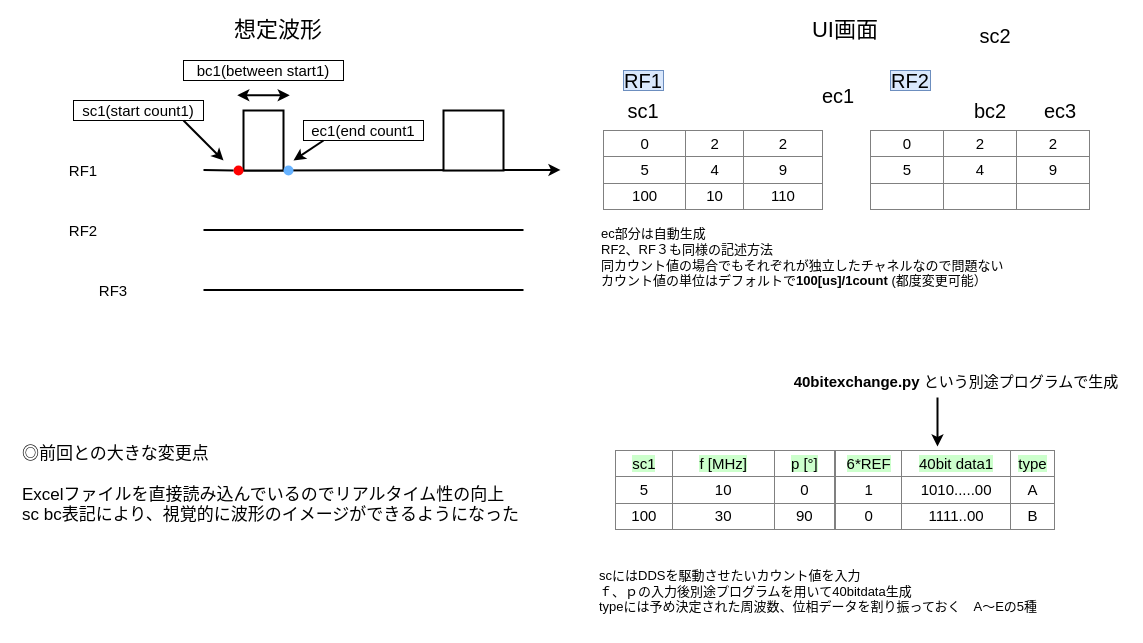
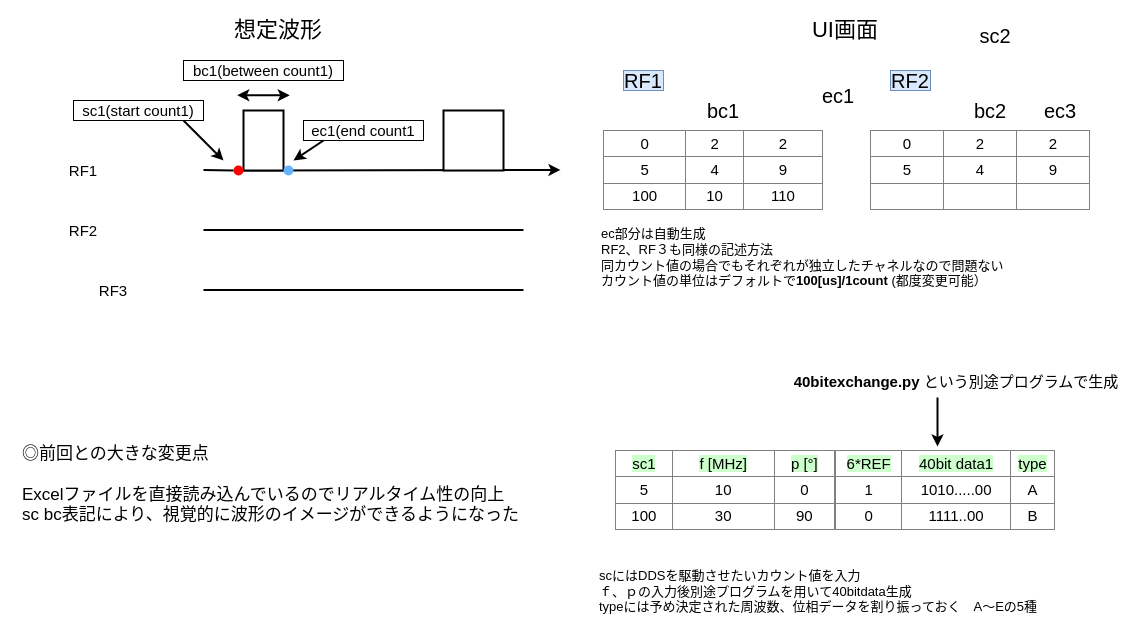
- <mxCell id="15" value="bc1(between start1)" style="text;html=1;strokeColor=#000000;fillColor=none;align=center;verticalAlign=middle;whiteSpace=wrap;rounded=0;fontSize=15;" parent="1" vertex="1"><mxGeometry x="183" y="60" width="160" height="20" as="geometry" /></mxCell>
+ <mxCell id="15" value="bc1(between count1)" style="text;html=1;strokeColor=#000000;fillColor=none;align=center;verticalAlign=middle;whiteSpace=wrap;rounded=0;fontSize=15;" parent="1" vertex="1"><mxGeometry x="183" y="60" width="160" height="20" as="geometry" /></mxCell>
- <mxCell id="20" value="sc1" style="text;html=1;strokeColor=none;fillColor=none;align=center;verticalAlign=middle;whiteSpace=wrap;rounded=0;fontSize=20;" parent="1" vertex="1"><mxGeometry x="623" y="100" width="40" height="20" as="geometry" /></mxCell>
+ <mxCell id="21" value="bc1" style="text;html=1;strokeColor=none;fillColor=none;align=center;verticalAlign=middle;whiteSpace=wrap;rounded=0;fontSize=20;" parent="1" vertex="1"><mxGeometry x="703" y="100" width="40" height="20" as="geometry" /></mxCell>
